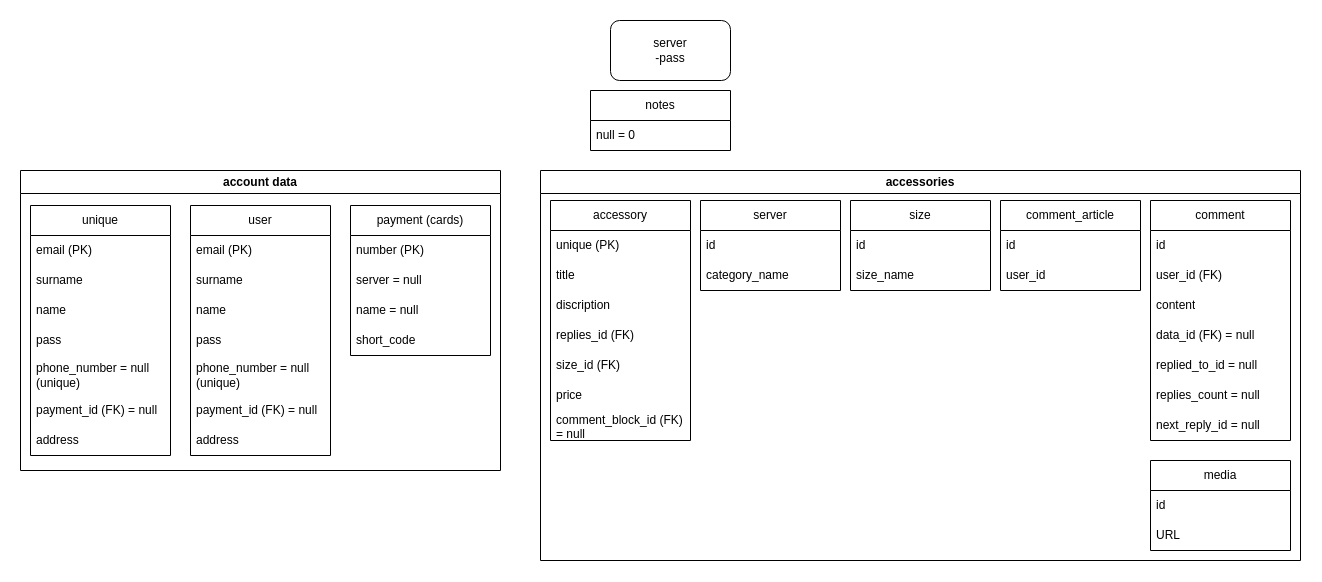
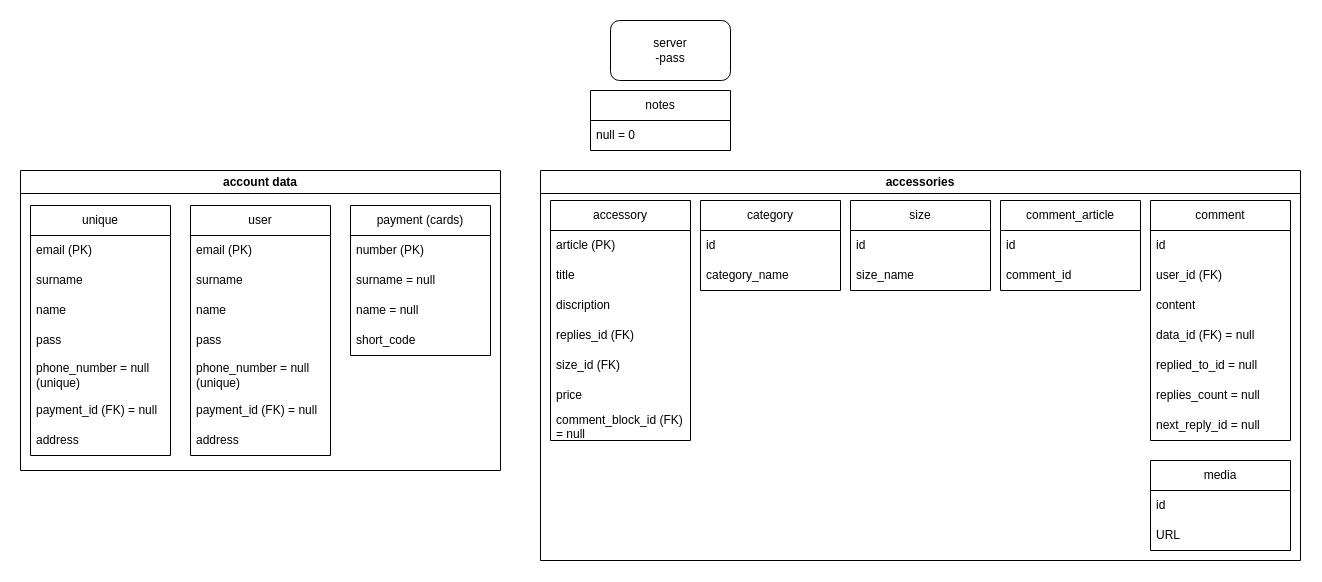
- <mxCell id="45" value="server" style="swimlane;fontStyle=0;childLayout=stackLayout;horizontal=1;startSize=30;horizontalStack=0;resizeParent=1;resizeParentMax=0;resizeLast=0;collapsible=1;marginBottom=0;whiteSpace=wrap;html=1;" parent="25" vertex="1"><mxGeometry x="160" y="30" width="140" height="90" as="geometry" /></mxCell>
+ <mxCell id="45" value="category" style="swimlane;fontStyle=0;childLayout=stackLayout;horizontal=1;startSize=30;horizontalStack=0;resizeParent=1;resizeParentMax=0;resizeLast=0;collapsible=1;marginBottom=0;whiteSpace=wrap;html=1;" parent="25" vertex="1"><mxGeometry x="160" y="30" width="140" height="90" as="geometry" /></mxCell>
- <mxCell id="27" value="unique (PK)" style="text;strokeColor=none;fillColor=none;align=left;verticalAlign=middle;spacingLeft=4;spacingRight=4;overflow=hidden;points=[[0,0.5],[1,0.5]];portConstraint=eastwest;rotatable=0;whiteSpace=wrap;html=1;" parent="26" vertex="1"><mxGeometry y="30" width="140" height="30" as="geometry" /></mxCell>
+ <mxCell id="27" value="article (PK)" style="text;strokeColor=none;fillColor=none;align=left;verticalAlign=middle;spacingLeft=4;spacingRight=4;overflow=hidden;points=[[0,0.5],[1,0.5]];portConstraint=eastwest;rotatable=0;whiteSpace=wrap;html=1;" parent="26" vertex="1"><mxGeometry y="30" width="140" height="30" as="geometry" /></mxCell>
- <mxCell id="36" value="user_id" style="text;strokeColor=none;fillColor=none;align=left;verticalAlign=middle;spacingLeft=4;spacingRight=4;overflow=hidden;points=[[0,0.5],[1,0.5]];portConstraint=eastwest;rotatable=0;whiteSpace=wrap;html=1;" parent="34" vertex="1"><mxGeometry y="60" width="140" height="30" as="geometry" /></mxCell>
+ <mxCell id="36" value="comment_id" style="text;strokeColor=none;fillColor=none;align=left;verticalAlign=middle;spacingLeft=4;spacingRight=4;overflow=hidden;points=[[0,0.5],[1,0.5]];portConstraint=eastwest;rotatable=0;whiteSpace=wrap;html=1;" parent="34" vertex="1"><mxGeometry y="60" width="140" height="30" as="geometry" /></mxCell>
- <mxCell id="6" value="server = null" style="text;strokeColor=none;fillColor=none;align=left;verticalAlign=middle;spacingLeft=4;spacingRight=4;overflow=hidden;points=[[0,0.5],[1,0.5]];portConstraint=eastwest;rotatable=0;whiteSpace=wrap;html=1;" parent="4" vertex="1"><mxGeometry y="60" width="140" height="30" as="geometry" /></mxCell>
+ <mxCell id="6" value="surname = null" style="text;strokeColor=none;fillColor=none;align=left;verticalAlign=middle;spacingLeft=4;spacingRight=4;overflow=hidden;points=[[0,0.5],[1,0.5]];portConstraint=eastwest;rotatable=0;whiteSpace=wrap;html=1;" parent="4" vertex="1"><mxGeometry y="60" width="140" height="30" as="geometry" /></mxCell>
